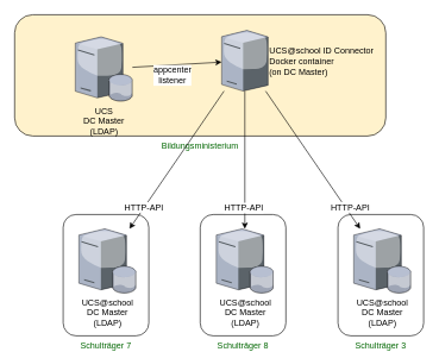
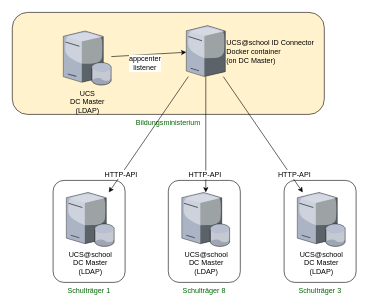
- <mxCell id="5" value="&lt;font color=&quot;#006600&quot;&gt;Schulträger 7&lt;/font&gt;" style="rounded=1;whiteSpace=wrap;html=1;labelPosition=center;verticalLabelPosition=bottom;align=center;verticalAlign=top;" parent="1" vertex="1"><mxGeometry x="88" y="300" width="120" height="170" as="geometry" /></mxCell>
+ <mxCell id="5" value="&lt;font color=&quot;#006600&quot;&gt;Schulträger 1&lt;/font&gt;" style="rounded=1;whiteSpace=wrap;html=1;labelPosition=center;verticalLabelPosition=bottom;align=center;verticalAlign=top;" parent="1" vertex="1"><mxGeometry x="88" y="300" width="120" height="170" as="geometry" /></mxCell>
